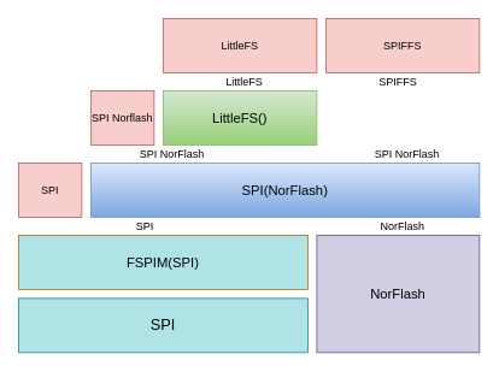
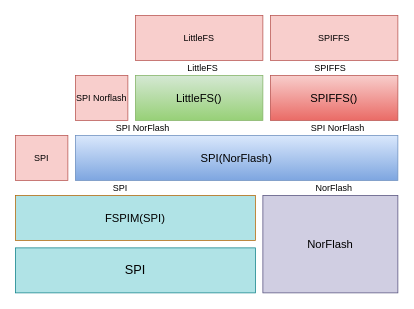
+ <mxCell id="4" value="&lt;font style=&quot;font-size: 15px&quot; color=&quot;#000000&quot;&gt;SPIFFS()&lt;/font&gt;" style="rounded=0;whiteSpace=wrap;html=1;fillColor=#f8cecc;gradientColor=#ea6b66;strokeColor=#b85450;" parent="1" vertex="1"><mxGeometry x="360" y="100" width="170" height="60" as="geometry" /></mxCell>
